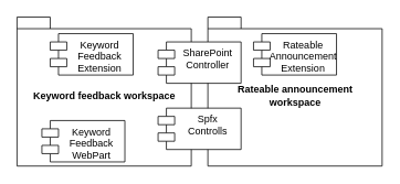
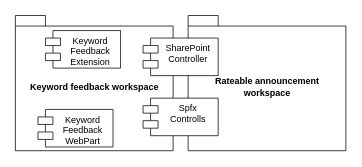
- <mxCell id="6" value="Rateable&#10;Announcement&#10;Extension" style="shape=module;align=left;spacingLeft=20;align=center;verticalAlign=top;" vertex="1" parent="1"><mxGeometry x="305" y="40" width="100" height="50" as="geometry" /></mxCell>
